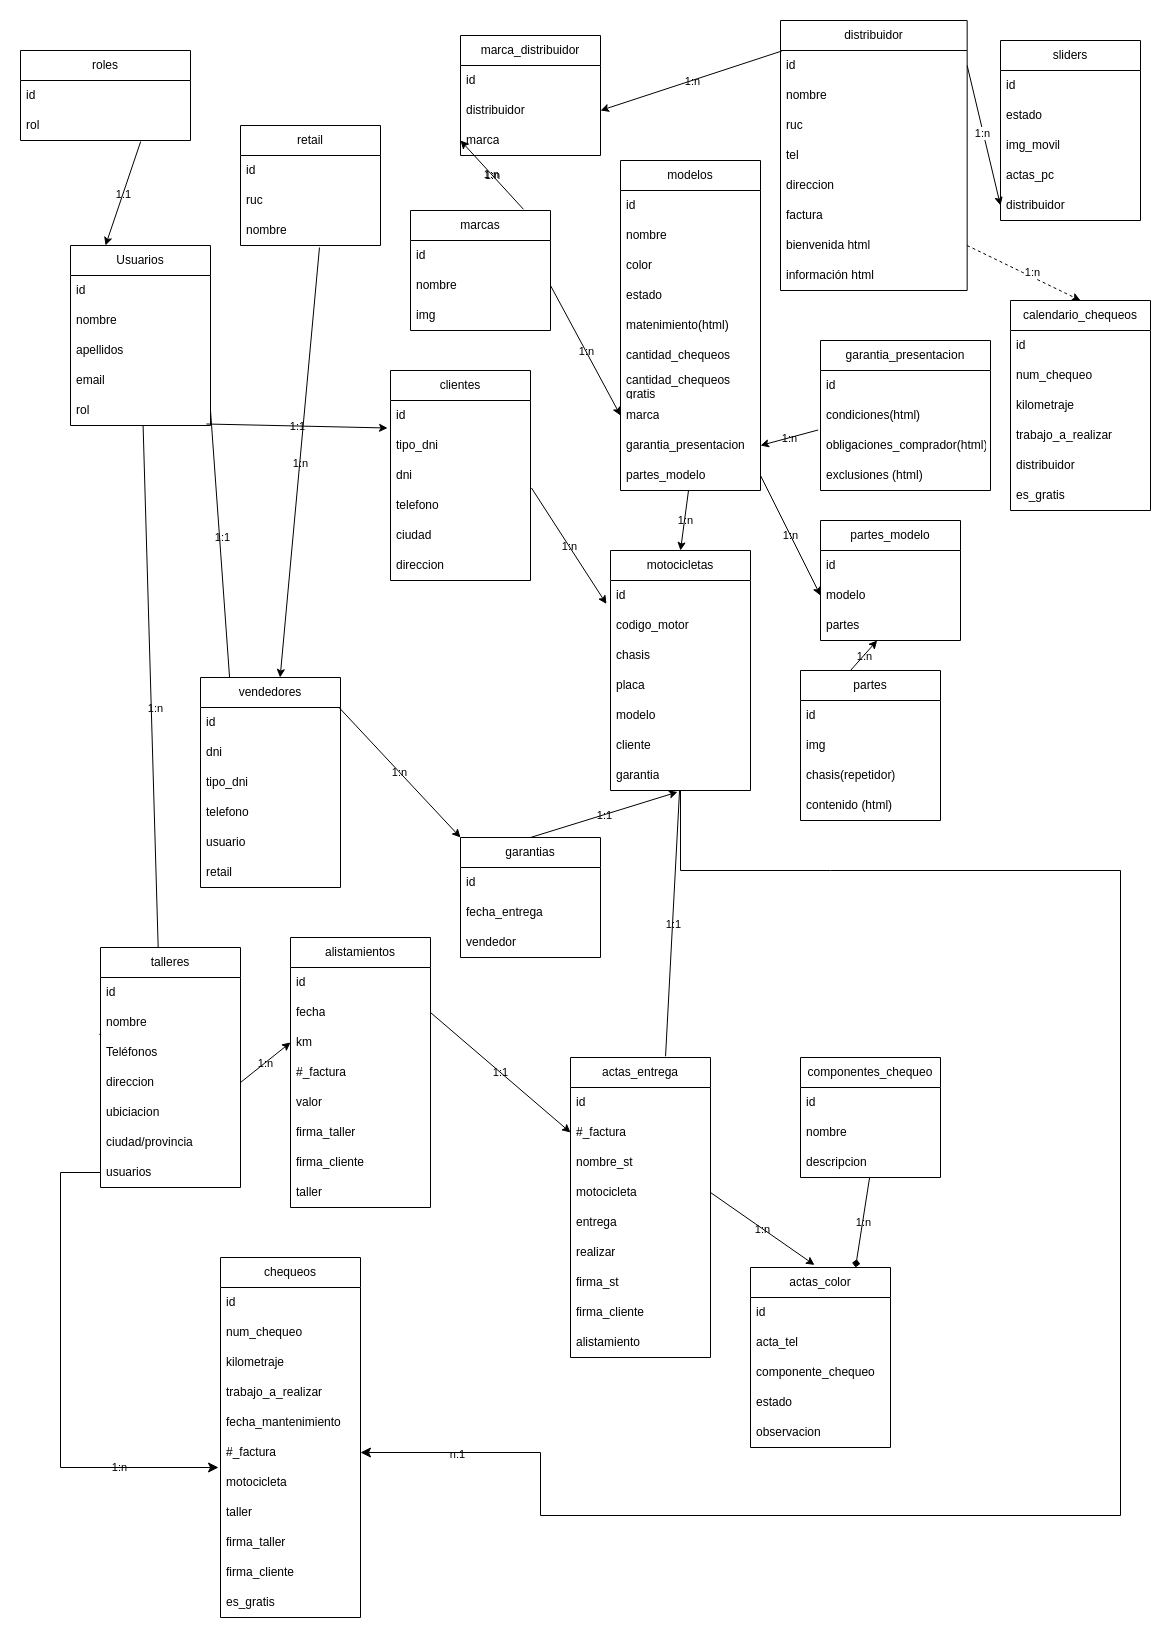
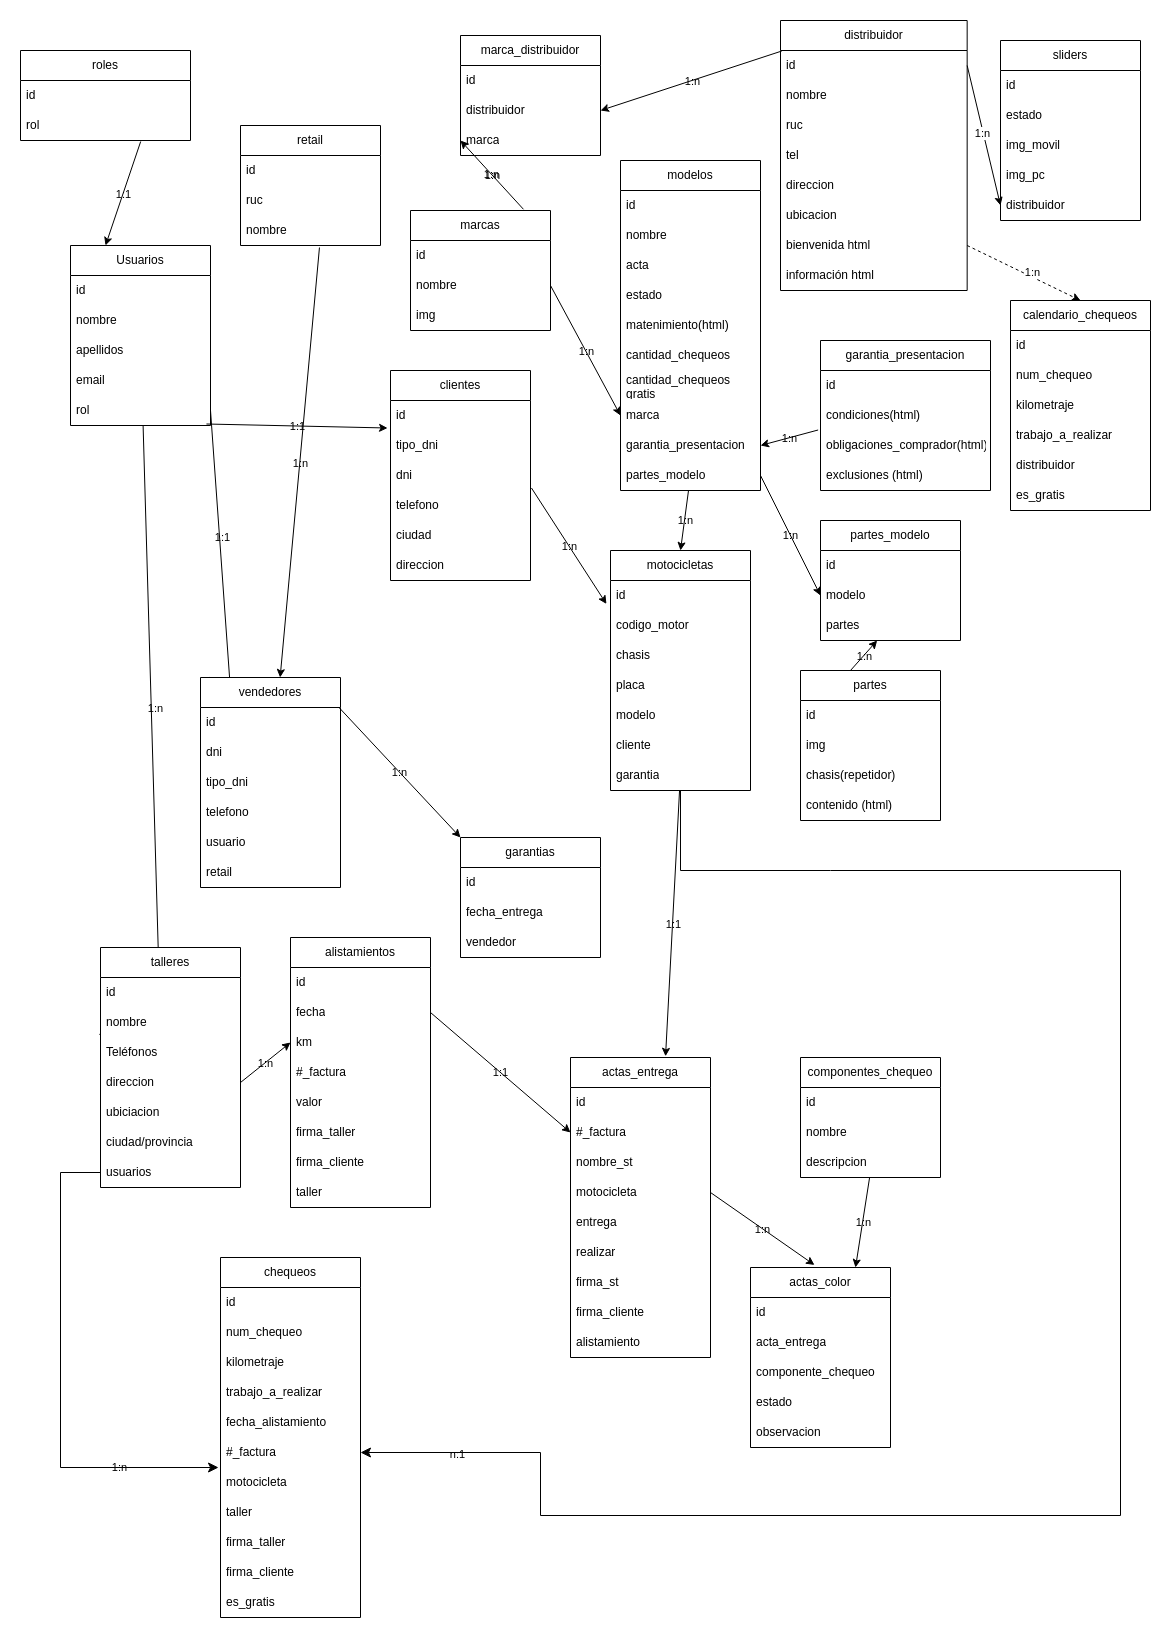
- <mxCell id="10" value="actas_pc" style="text;strokeColor=none;fillColor=none;align=left;verticalAlign=middle;spacingLeft=4;spacingRight=4;overflow=hidden;points=[[0,0.5],[1,0.5]];portConstraint=eastwest;rotatable=0;whiteSpace=wrap;html=1;labelBackgroundColor=none;labelBorderColor=none;swimlaneFillColor=default;" parent="6" vertex="1"><mxGeometry y="120" width="140" height="30" as="geometry" /></mxCell>
+ <mxCell id="10" value="img_pc" style="text;strokeColor=none;fillColor=none;align=left;verticalAlign=middle;spacingLeft=4;spacingRight=4;overflow=hidden;points=[[0,0.5],[1,0.5]];portConstraint=eastwest;rotatable=0;whiteSpace=wrap;html=1;labelBackgroundColor=none;labelBorderColor=none;swimlaneFillColor=default;" parent="6" vertex="1"><mxGeometry y="120" width="140" height="30" as="geometry" /></mxCell>
- <mxCell id="37" value="factura" style="text;strokeColor=none;fillColor=none;align=left;verticalAlign=middle;spacingLeft=4;spacingRight=4;overflow=hidden;points=[[0,0.5],[1,0.5]];portConstraint=eastwest;rotatable=0;whiteSpace=wrap;html=1;labelBackgroundColor=none;labelBorderColor=none;swimlaneFillColor=default;" parent="31" vertex="1"><mxGeometry y="180" width="186.67" height="30" as="geometry" /></mxCell>
+ <mxCell id="37" value="ubicacion" style="text;strokeColor=none;fillColor=none;align=left;verticalAlign=middle;spacingLeft=4;spacingRight=4;overflow=hidden;points=[[0,0.5],[1,0.5]];portConstraint=eastwest;rotatable=0;whiteSpace=wrap;html=1;labelBackgroundColor=none;labelBorderColor=none;swimlaneFillColor=default;" parent="31" vertex="1"><mxGeometry y="180" width="186.67" height="30" as="geometry" /></mxCell>
- <mxCell id="51" value="color" style="text;strokeColor=none;fillColor=none;align=left;verticalAlign=middle;spacingLeft=4;spacingRight=4;overflow=hidden;points=[[0,0.5],[1,0.5]];portConstraint=eastwest;rotatable=0;whiteSpace=wrap;html=1;labelBackgroundColor=none;labelBorderColor=none;swimlaneFillColor=default;" parent="48" vertex="1"><mxGeometry y="90" width="140" height="30" as="geometry" /></mxCell>
+ <mxCell id="51" value="acta" style="text;strokeColor=none;fillColor=none;align=left;verticalAlign=middle;spacingLeft=4;spacingRight=4;overflow=hidden;points=[[0,0.5],[1,0.5]];portConstraint=eastwest;rotatable=0;whiteSpace=wrap;html=1;labelBackgroundColor=none;labelBorderColor=none;swimlaneFillColor=default;" parent="48" vertex="1"><mxGeometry y="90" width="140" height="30" as="geometry" /></mxCell>
- <mxCell id="125" value="" style="endArrow=classic;html=1;exitX=0.5;exitY=0;exitDx=0;exitDy=0;entryX=0.479;entryY=1.05;entryDx=0;entryDy=0;entryPerimeter=0;labelBackgroundColor=none;labelBorderColor=none;" parent="1" source="119" target="105" edge="1"><mxGeometry relative="1" as="geometry"><mxPoint x="720" y="790" as="sourcePoint" /><mxPoint x="820" y="790" as="targetPoint" /></mxGeometry></mxCell>
- <mxCell id="126" value="1:1" style="edgeLabel;resizable=0;html=1;align=center;verticalAlign=middle;labelBackgroundColor=none;labelBorderColor=none;" parent="125" connectable="0" vertex="1"><mxGeometry relative="1" as="geometry" /></mxCell>
- <mxCell id="164" value="" style="endArrow=none;html=1;exitX=0.493;exitY=1.017;exitDx=0;exitDy=0;exitPerimeter=0;entryX=0.679;entryY=-0.004;entryDx=0;entryDy=0;entryPerimeter=0;labelBackgroundColor=none;labelBorderColor=none;" parent="1" source="105" target="136" edge="1"><mxGeometry relative="1" as="geometry"><mxPoint x="770" y="930" as="sourcePoint" /><mxPoint x="870" y="930" as="targetPoint" /></mxGeometry></mxCell>
+ <mxCell id="164" value="" style="endArrow=classic;html=1;exitX=0.493;exitY=1.017;exitDx=0;exitDy=0;exitPerimeter=0;entryX=0.679;entryY=-0.004;entryDx=0;entryDy=0;entryPerimeter=0;labelBackgroundColor=none;labelBorderColor=none;" parent="1" source="105" target="136" edge="1"><mxGeometry relative="1" as="geometry"><mxPoint x="770" y="930" as="sourcePoint" /><mxPoint x="870" y="930" as="targetPoint" /></mxGeometry></mxCell>
- <mxCell id="158" value="" style="endArrow=diamond;html=1;exitX=0.493;exitY=1.017;exitDx=0;exitDy=0;entryX=0.75;entryY=0;entryDx=0;entryDy=0;exitPerimeter=0;labelBackgroundColor=none;labelBorderColor=none;" parent="1" source="149" target="150" edge="1"><mxGeometry relative="1" as="geometry"><mxPoint x="670" y="1187" as="sourcePoint" /><mxPoint x="830" y="1187" as="targetPoint" /></mxGeometry></mxCell>
+ <mxCell id="158" value="" style="endArrow=classic;html=1;exitX=0.493;exitY=1.017;exitDx=0;exitDy=0;entryX=0.75;entryY=0;entryDx=0;entryDy=0;exitPerimeter=0;labelBackgroundColor=none;labelBorderColor=none;" parent="1" source="149" target="150" edge="1"><mxGeometry relative="1" as="geometry"><mxPoint x="670" y="1187" as="sourcePoint" /><mxPoint x="830" y="1187" as="targetPoint" /></mxGeometry></mxCell>
- <mxCell id="152" value="acta_tel" style="text;strokeColor=none;fillColor=none;align=left;verticalAlign=middle;spacingLeft=4;spacingRight=4;overflow=hidden;points=[[0,0.5],[1,0.5]];portConstraint=eastwest;rotatable=0;whiteSpace=wrap;html=1;labelBackgroundColor=none;labelBorderColor=none;swimlaneFillColor=default;" parent="150" vertex="1"><mxGeometry y="60" width="140" height="30" as="geometry" /></mxCell>
+ <mxCell id="152" value="acta_entrega" style="text;strokeColor=none;fillColor=none;align=left;verticalAlign=middle;spacingLeft=4;spacingRight=4;overflow=hidden;points=[[0,0.5],[1,0.5]];portConstraint=eastwest;rotatable=0;whiteSpace=wrap;html=1;labelBackgroundColor=none;labelBorderColor=none;swimlaneFillColor=default;" parent="150" vertex="1"><mxGeometry y="60" width="140" height="30" as="geometry" /></mxCell>
- <mxCell id="171" value="fecha_mantenimiento" style="text;strokeColor=none;fillColor=none;align=left;verticalAlign=middle;spacingLeft=4;spacingRight=4;overflow=hidden;points=[[0,0.5],[1,0.5]];portConstraint=eastwest;rotatable=0;whiteSpace=wrap;html=1;labelBackgroundColor=none;labelBorderColor=none;swimlaneFillColor=default;" parent="166" vertex="1"><mxGeometry y="150" width="140" height="30" as="geometry" /></mxCell>
+ <mxCell id="171" value="fecha_alistamiento" style="text;strokeColor=none;fillColor=none;align=left;verticalAlign=middle;spacingLeft=4;spacingRight=4;overflow=hidden;points=[[0,0.5],[1,0.5]];portConstraint=eastwest;rotatable=0;whiteSpace=wrap;html=1;labelBackgroundColor=none;labelBorderColor=none;swimlaneFillColor=default;" parent="166" vertex="1"><mxGeometry y="150" width="140" height="30" as="geometry" /></mxCell>
